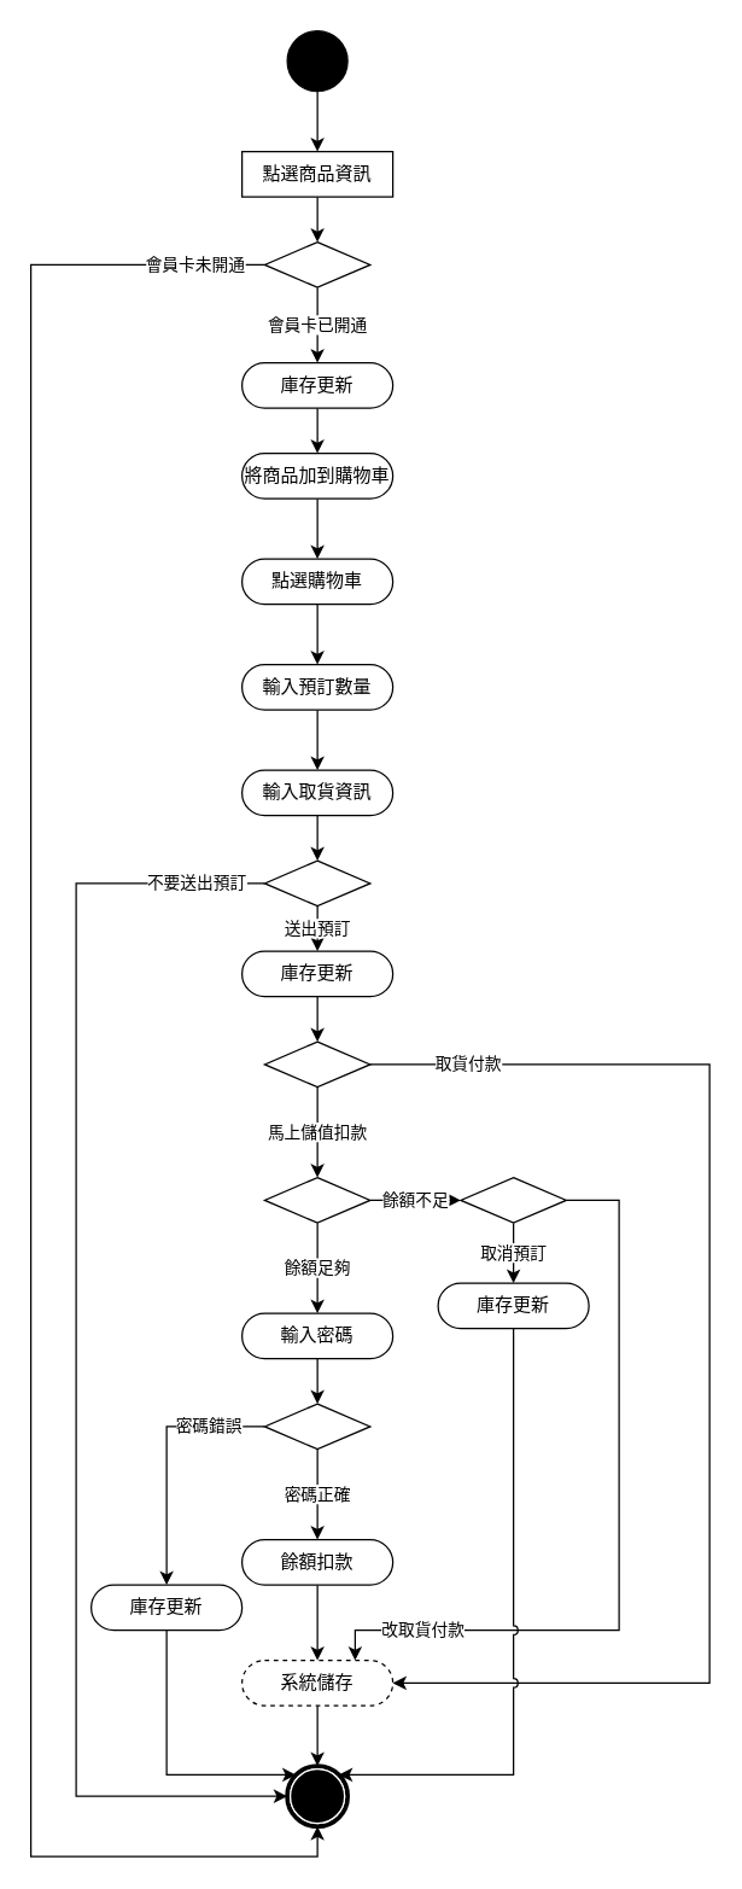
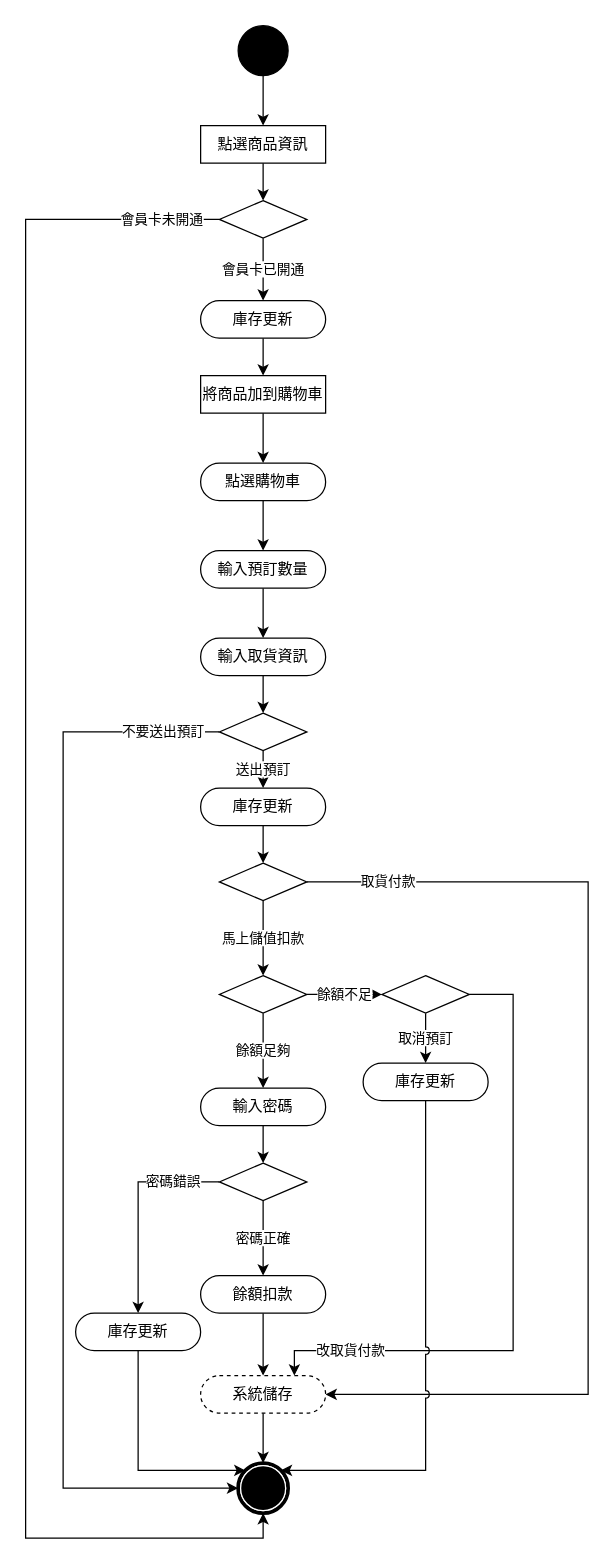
- <mxCell id="7" value="將商品加到購物車" style="rounded=1;whiteSpace=wrap;html=1;shadow=0;comic=0;labelBackgroundColor=none;strokeWidth=1;fontFamily=Verdana;fontSize=12;align=center;arcSize=50;" parent="1" vertex="1"><mxGeometry x="160" y="300" width="100" height="30" as="geometry" /></mxCell>
+ <mxCell id="7" value="將商品加到購物車" style="whiteSpace=wrap;html=1;shadow=0;comic=0;labelBackgroundColor=none;strokeWidth=1;fontFamily=Verdana;fontSize=12;align=center;arcSize=50;rounded=0;" parent="1" vertex="1"><mxGeometry x="160" y="300" width="100" height="30" as="geometry" /></mxCell>
